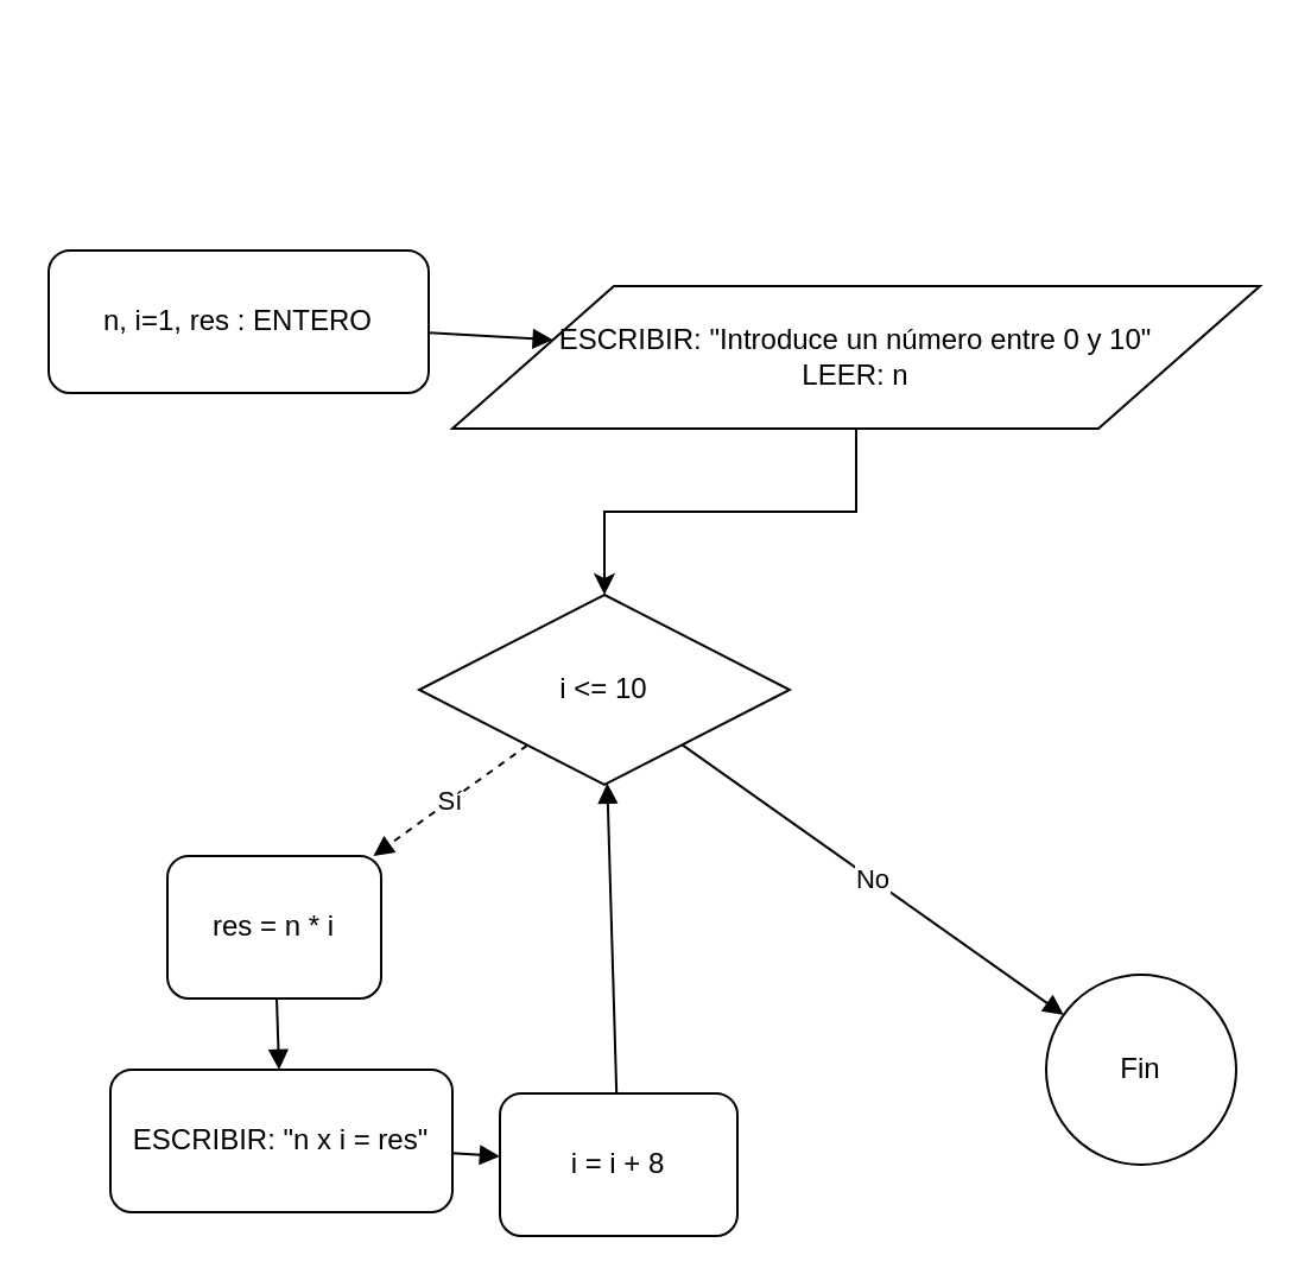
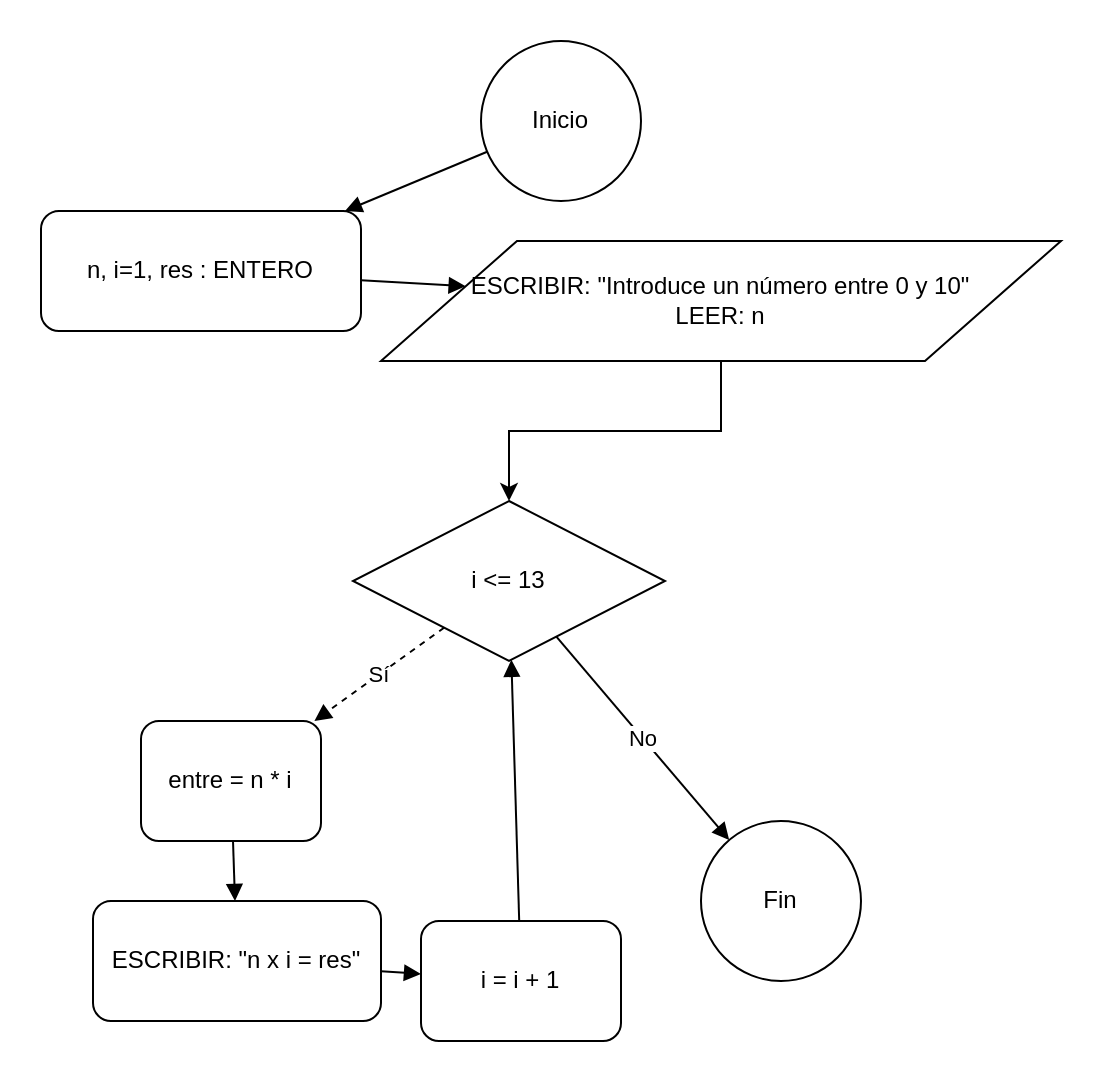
+ <mxCell id="2" value="Inicio" style="ellipse;whiteSpace=wrap;html=1;aspect=fixed;" vertex="1" parent="1"><mxGeometry x="240" y="20" width="80" height="80" as="geometry" /></mxCell>
+ <mxCell id="11" value="" style="endArrow=block;rounded=1;html=1;" edge="1" parent="1" source="2" target="3"><mxGeometry relative="1" as="geometry" /></mxCell>
- <mxCell id="6" value="i &amp;lt;= 10" style="rhombus;whiteSpace=wrap;html=1;" vertex="1" parent="1"><mxGeometry x="176" y="250" width="156" height="80" as="geometry" /></mxCell>
+ <mxCell id="6" value="i &amp;lt;= 13" style="rhombus;whiteSpace=wrap;html=1;" vertex="1" parent="1"><mxGeometry x="176" y="250" width="156" height="80" as="geometry" /></mxCell>
- <mxCell id="7" value="res = n * i" style="rounded=1;whiteSpace=wrap;html=1;" vertex="1" parent="1"><mxGeometry x="70" y="360" width="90" height="60" as="geometry" /></mxCell>
+ <mxCell id="7" value="entre = n * i" style="rounded=1;whiteSpace=wrap;html=1;" vertex="1" parent="1"><mxGeometry x="70" y="360" width="90" height="60" as="geometry" /></mxCell>
- <mxCell id="10" value="Fin" style="ellipse;whiteSpace=wrap;html=1;aspect=fixed;" vertex="1" parent="1"><mxGeometry x="440" y="410" width="80" height="80" as="geometry" /></mxCell>
+ <mxCell id="10" value="Fin" style="ellipse;whiteSpace=wrap;html=1;aspect=fixed;" vertex="1" parent="1"><mxGeometry x="350" y="410" width="80" height="80" as="geometry" /></mxCell>
- <mxCell id="9" value="i = i + 8" style="rounded=1;whiteSpace=wrap;html=1;" vertex="1" parent="1"><mxGeometry x="210" y="460" width="100" height="60" as="geometry" /></mxCell>
+ <mxCell id="9" value="i = i + 1" style="rounded=1;whiteSpace=wrap;html=1;" vertex="1" parent="1"><mxGeometry x="210" y="460" width="100" height="60" as="geometry" /></mxCell>
